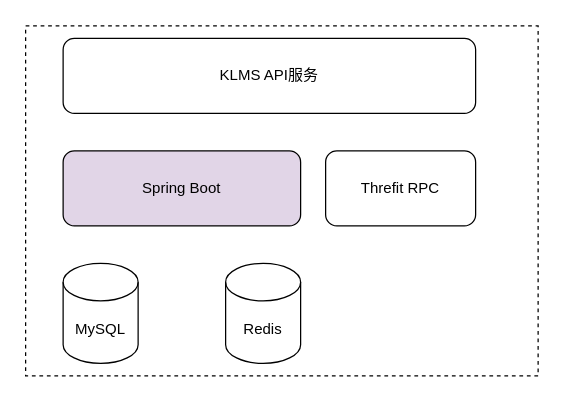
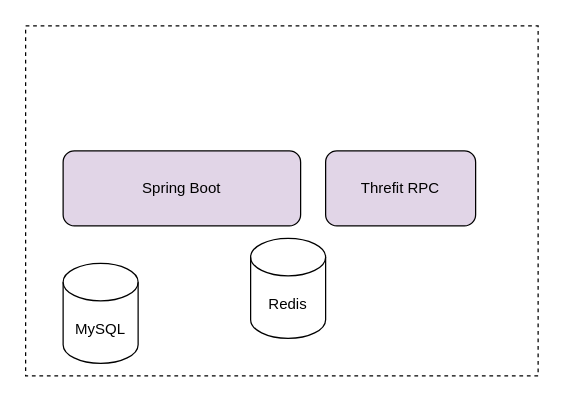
- <mxCell id="7" value="KLMS API服务" style="rounded=1;whiteSpace=wrap;html=1;" vertex="1" parent="1"><mxGeometry x="50" y="30" width="330" height="60" as="geometry" /></mxCell>
- <mxCell id="6" value="Threfit RPC" style="rounded=1;whiteSpace=wrap;html=1;" vertex="1" parent="1"><mxGeometry x="260" y="120" width="120" height="60" as="geometry" /></mxCell>
+ <mxCell id="6" value="Threfit RPC" style="rounded=1;whiteSpace=wrap;html=1;fillColor=#e1d5e7;" vertex="1" parent="1"><mxGeometry x="260" y="120" width="120" height="60" as="geometry" /></mxCell>
- <mxCell id="5" value="Redis" style="shape=cylinder3;whiteSpace=wrap;html=1;boundedLbl=1;backgroundOutline=1;size=15;" vertex="1" parent="1"><mxGeometry x="180" y="210" width="60" height="80" as="geometry" /></mxCell>
+ <mxCell id="5" value="Redis" style="shape=cylinder3;whiteSpace=wrap;html=1;boundedLbl=1;backgroundOutline=1;size=15;" vertex="1" parent="1"><mxGeometry x="200" y="190" width="60" height="80" as="geometry" /></mxCell>
